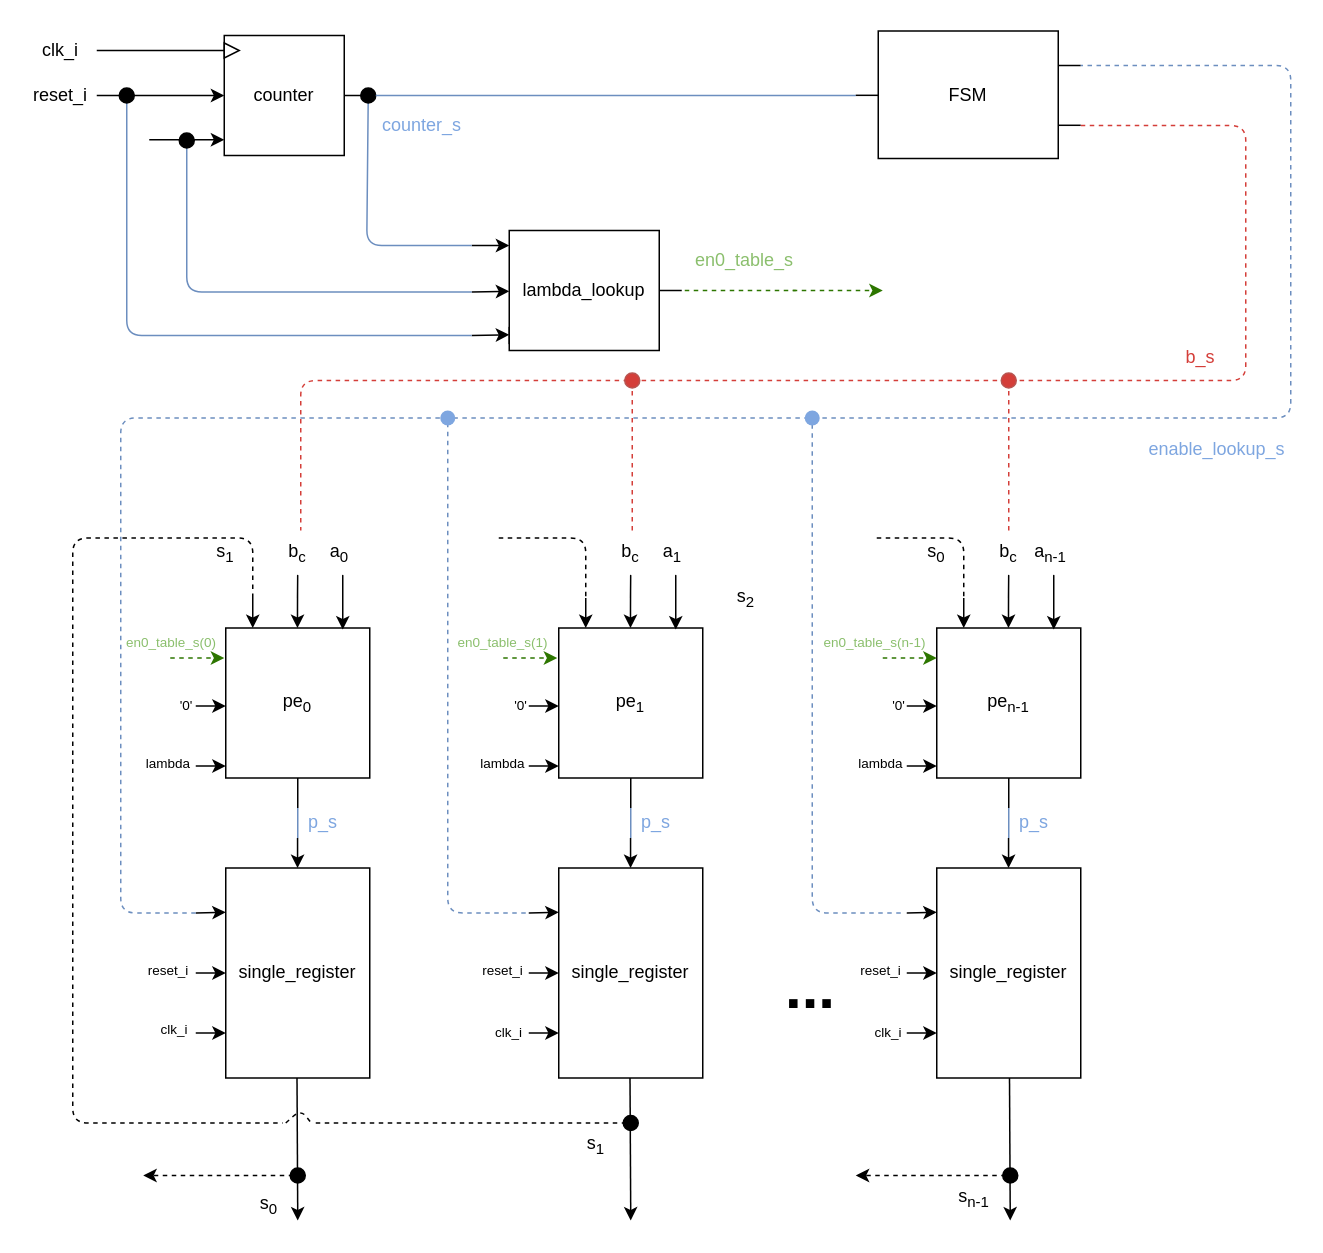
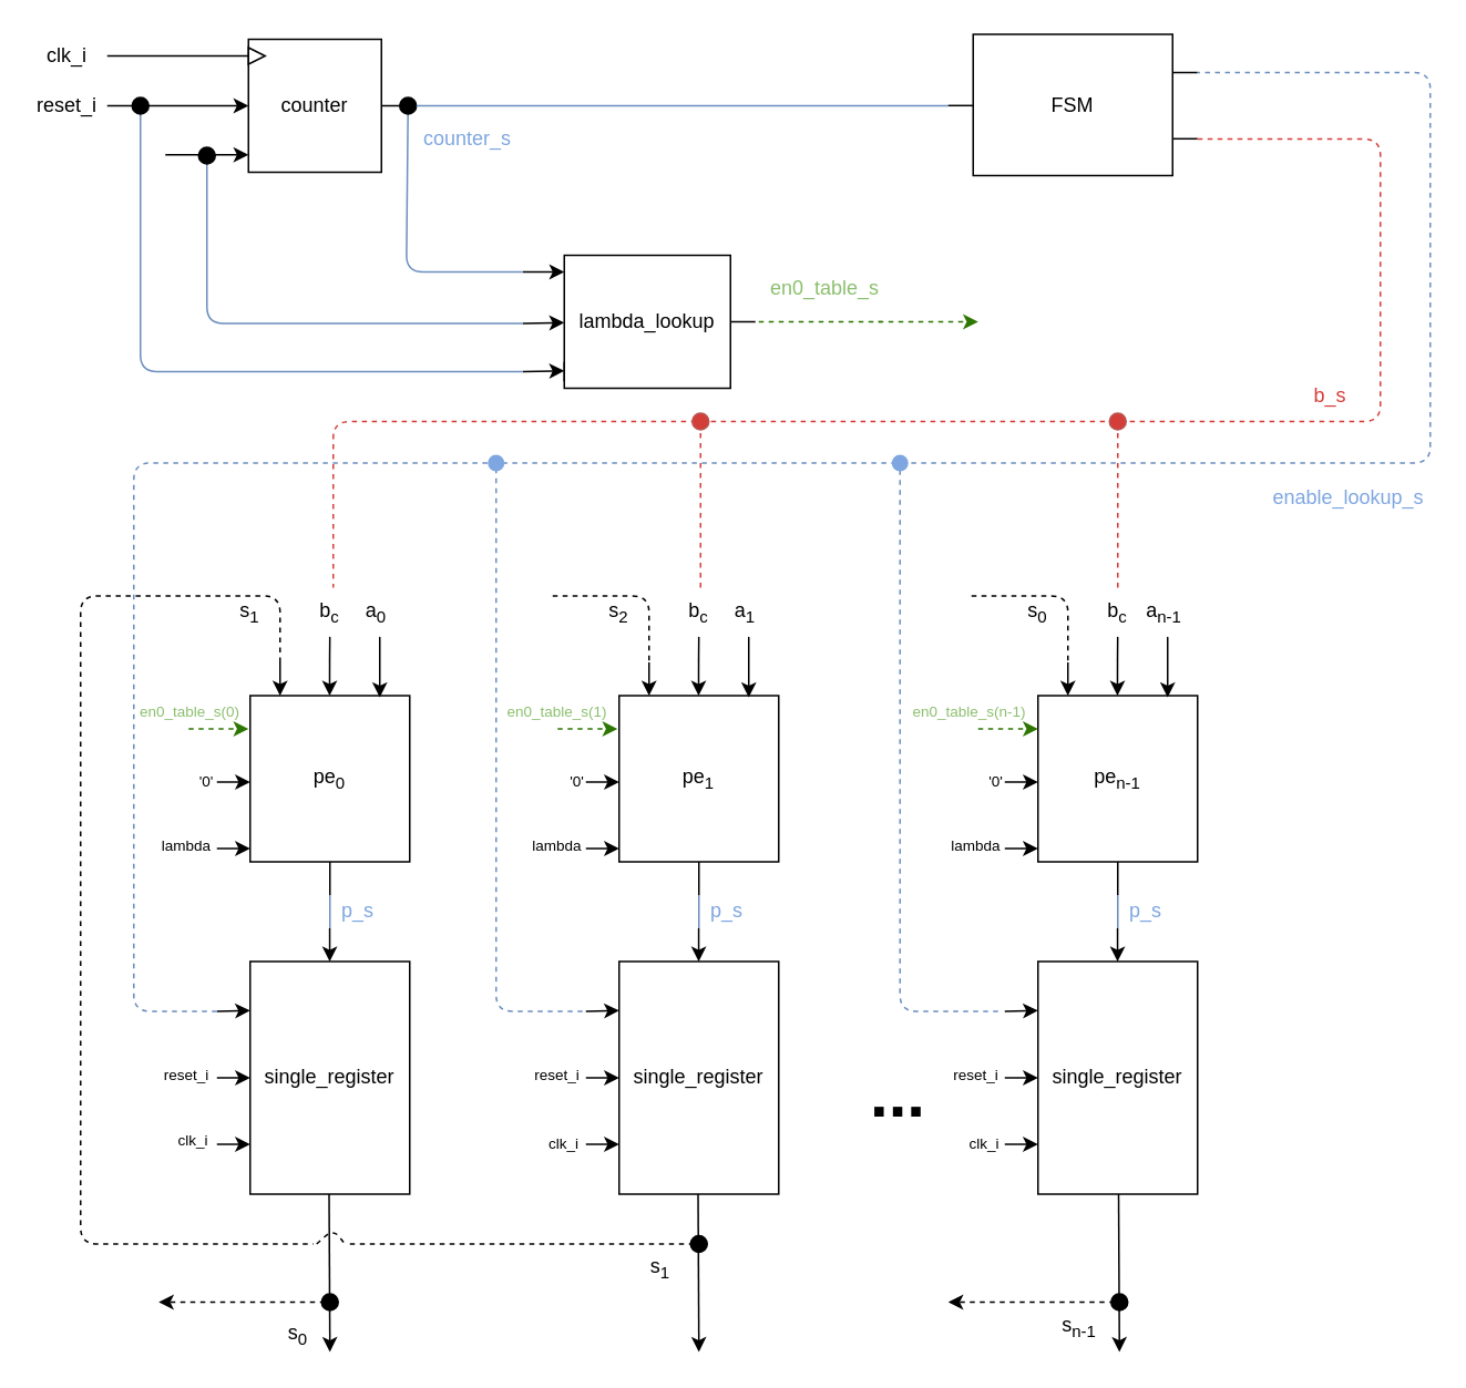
- <mxCell id="58" value="s&lt;sub&gt;2&lt;/sub&gt;" style="text;html=1;strokeColor=none;fillColor=none;align=center;verticalAlign=middle;whiteSpace=wrap;rounded=0;" parent="1" vertex="1"><mxGeometry x="477" y="388" width="40" height="20" as="geometry" /></mxCell>
+ <mxCell id="58" value="s&lt;sub&gt;2&lt;/sub&gt;" style="text;html=1;strokeColor=none;fillColor=none;align=center;verticalAlign=middle;whiteSpace=wrap;rounded=0;" parent="1" vertex="1"><mxGeometry x="352" y="358" width="40" height="20" as="geometry" /></mxCell>
